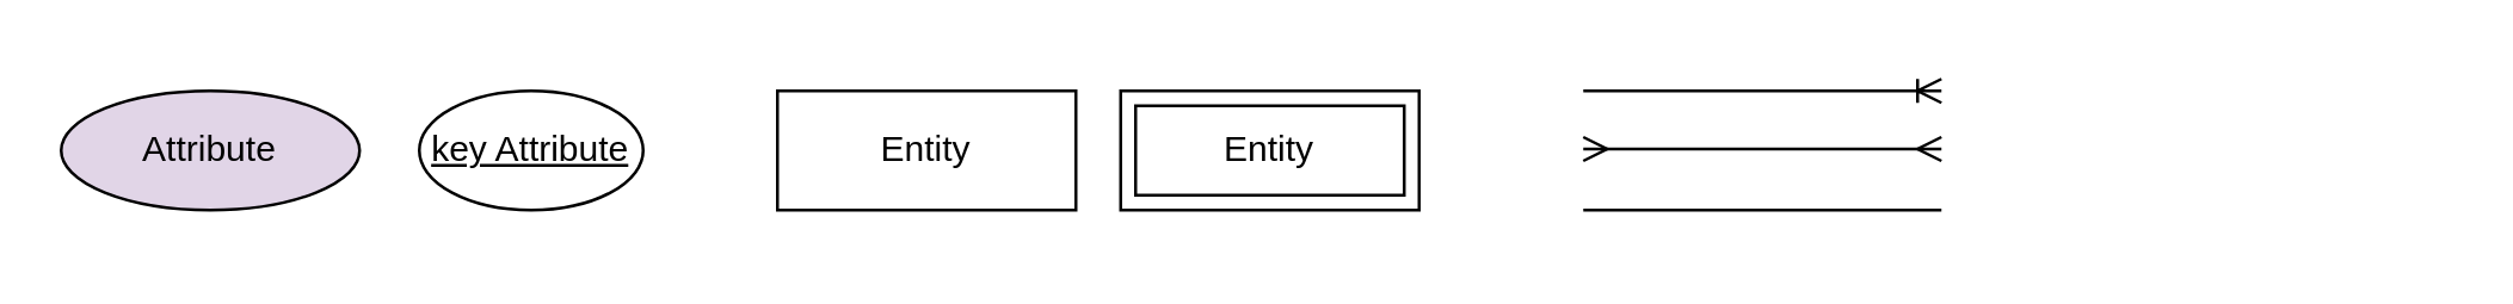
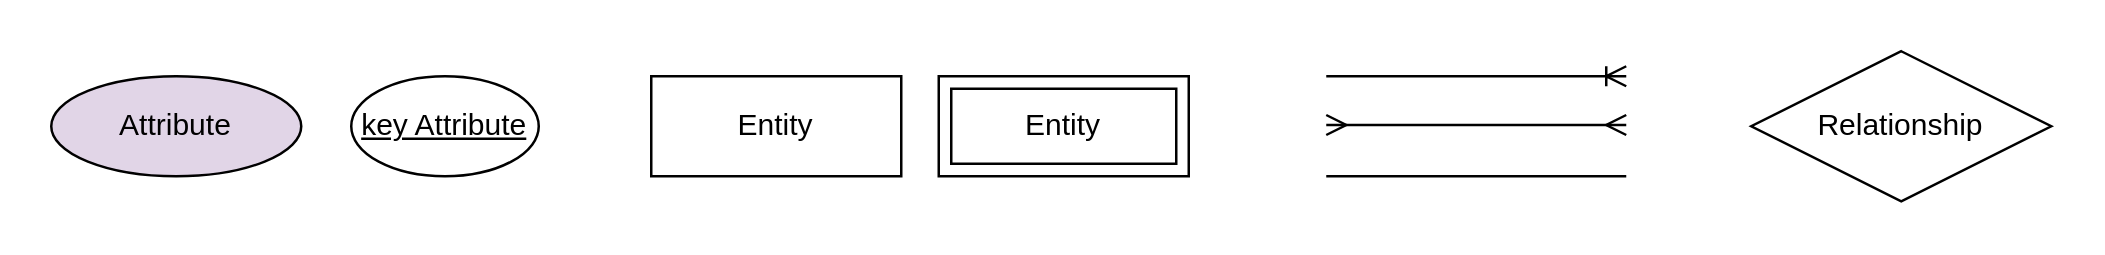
+ <mxCell id="6" value="Relationship" style="shape=rhombus;perimeter=rhombusPerimeter;whiteSpace=wrap;html=1;align=center;" vertex="1" parent="1"><mxGeometry x="700" y="20" width="120" height="60" as="geometry" /></mxCell>
